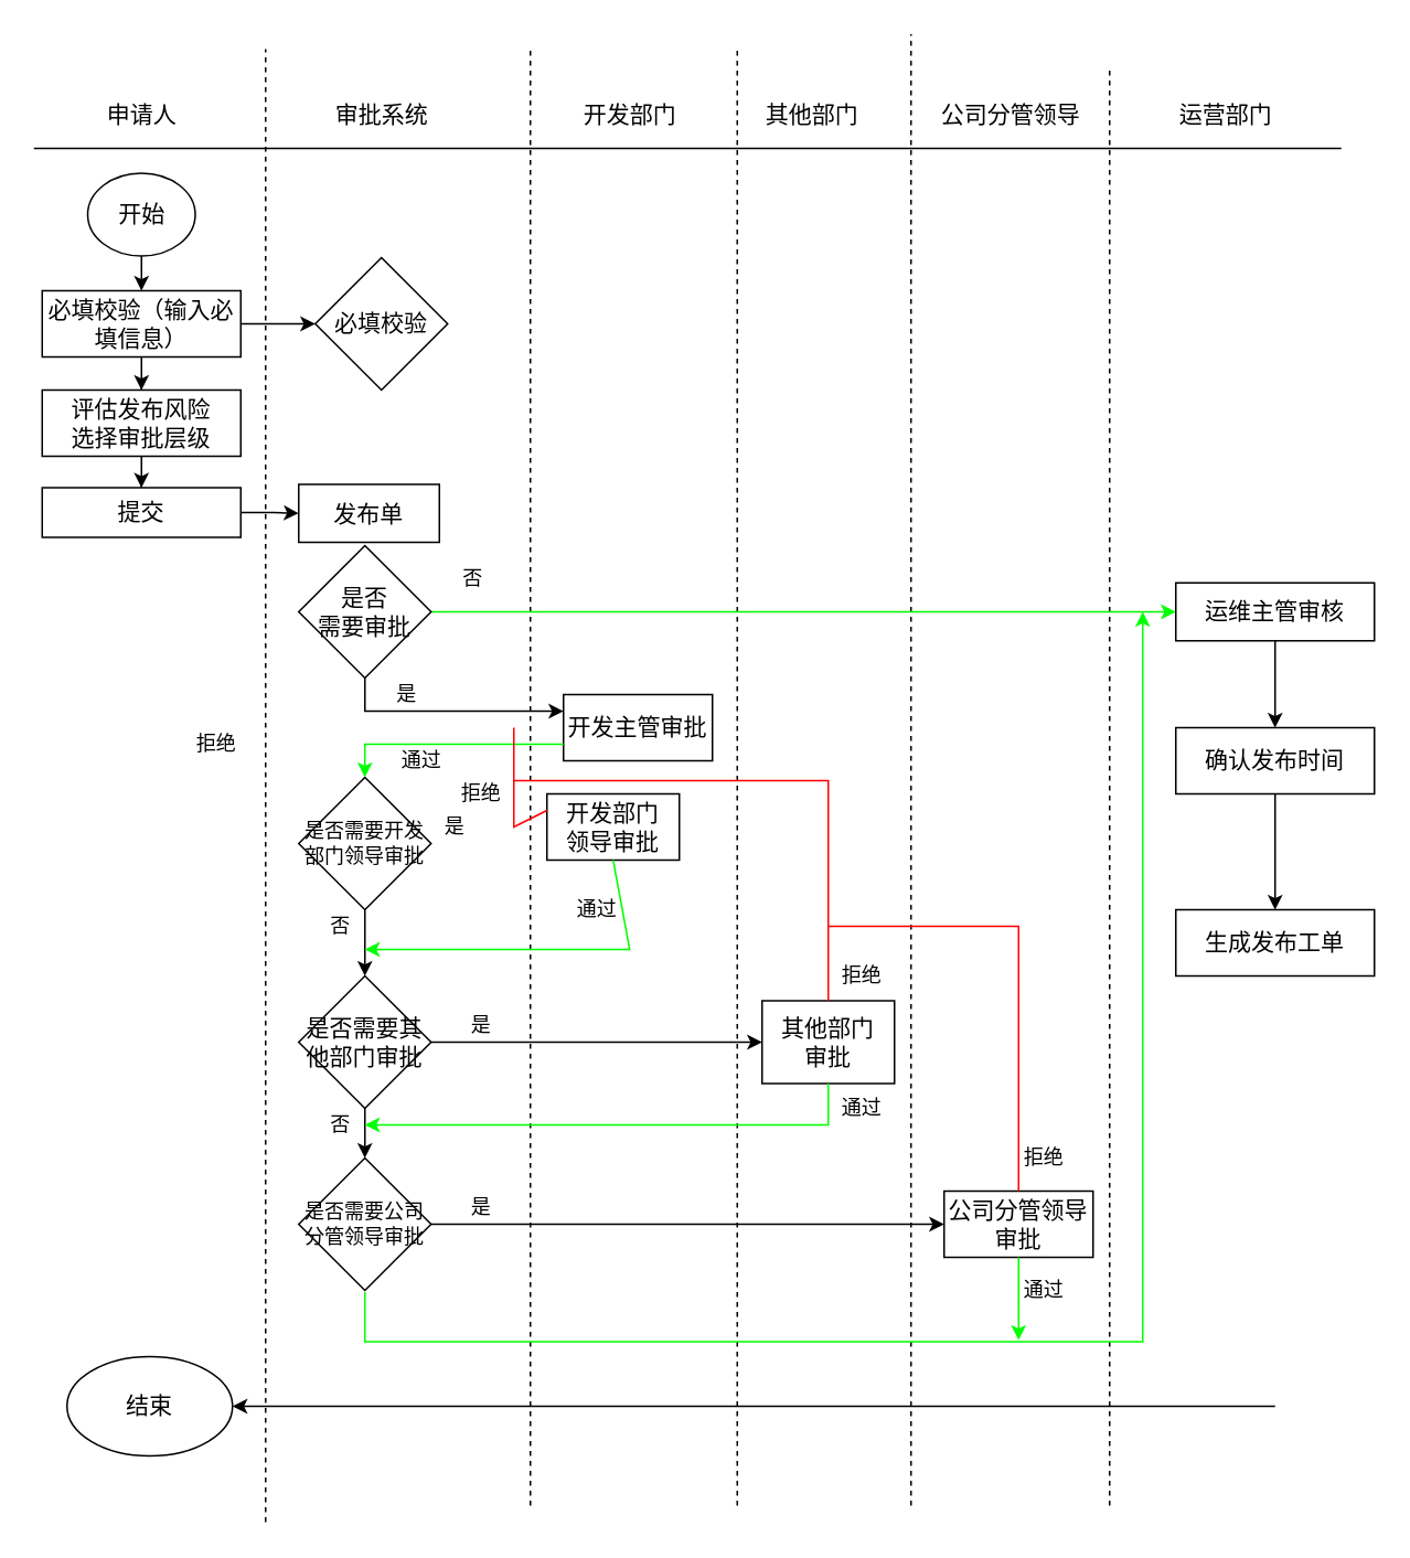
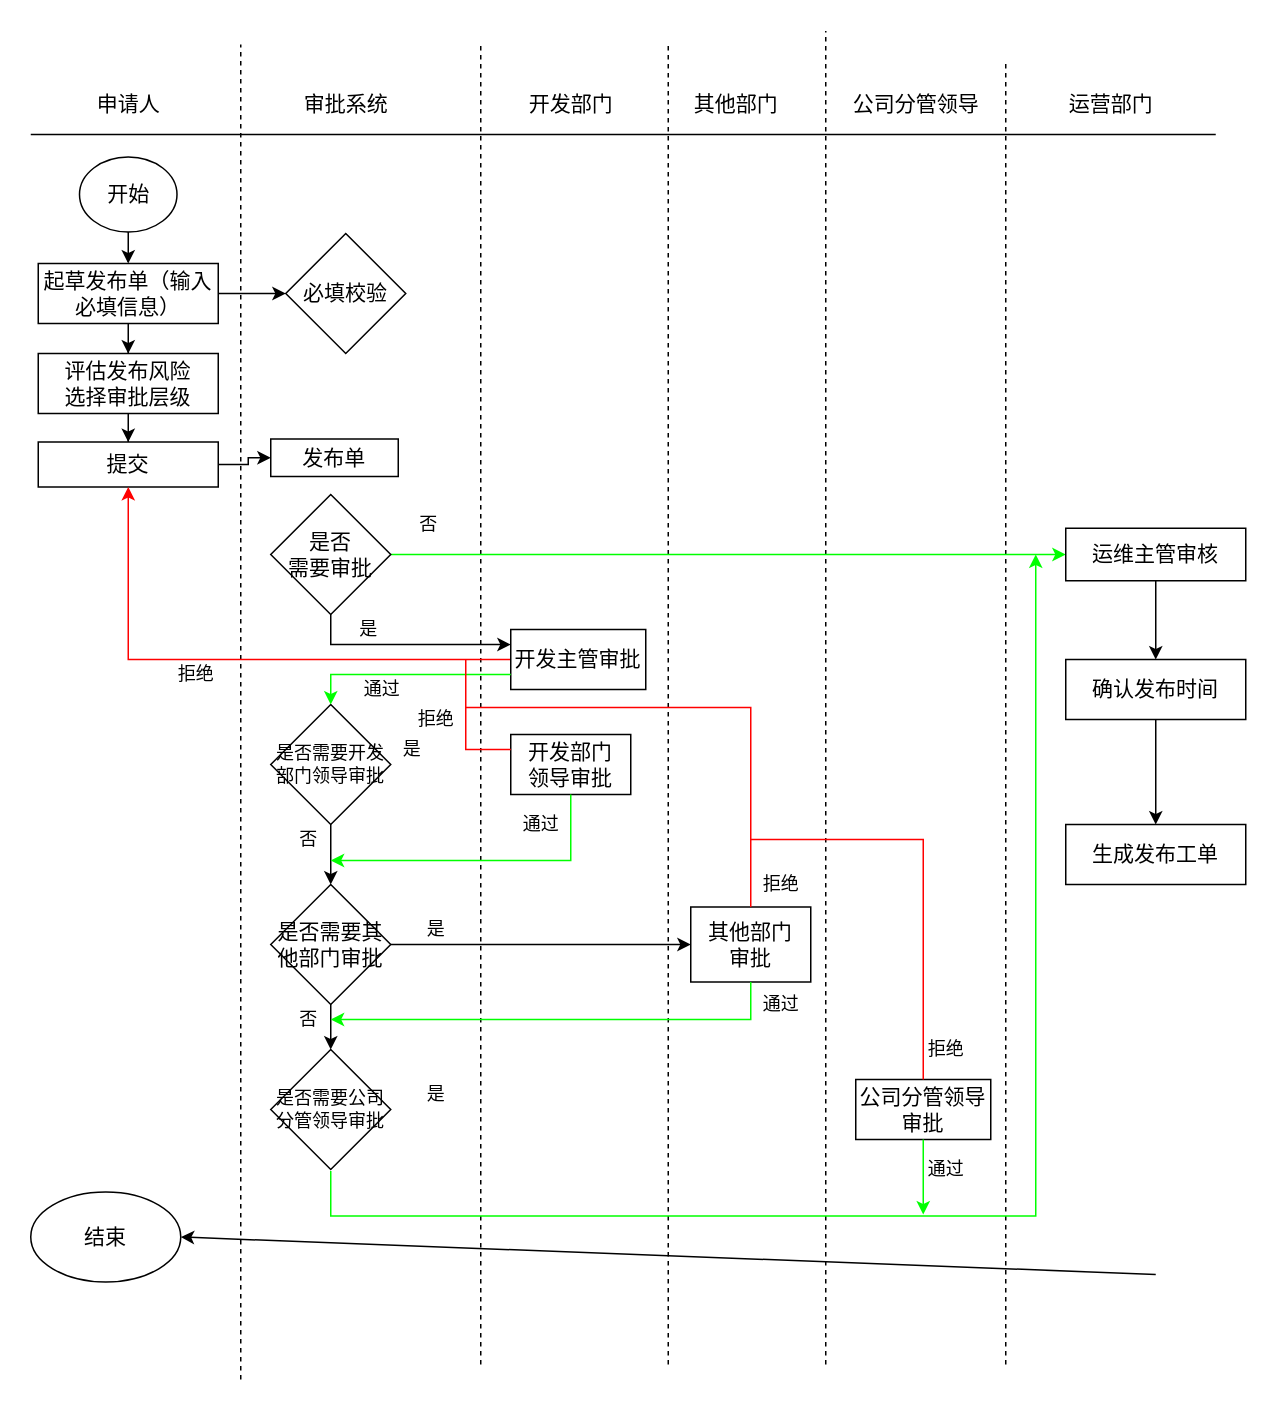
- <mxCell id="18" value="&lt;font style=&quot;font-size: 14px&quot;&gt;必填校验（输入必填信息）&lt;/font&gt;" style="whiteSpace=wrap;html=1;" vertex="1" parent="1"><mxGeometry x="25" y="175" width="120" height="40" as="geometry" /></mxCell>
+ <mxCell id="18" value="&lt;font style=&quot;font-size: 14px&quot;&gt;起草发布单（输入必填信息）&lt;/font&gt;" style="whiteSpace=wrap;html=1;" vertex="1" parent="1"><mxGeometry x="25" y="175" width="120" height="40" as="geometry" /></mxCell>
- <mxCell id="64" value="&lt;font style=&quot;font-size: 14px&quot;&gt;发布单&lt;/font&gt;" style="rounded=0;whiteSpace=wrap;html=1;" vertex="1" parent="1"><mxGeometry x="180" y="292" width="85" height="35" as="geometry" /></mxCell>
+ <mxCell id="64" value="&lt;font style=&quot;font-size: 14px&quot;&gt;发布单&lt;/font&gt;" style="rounded=0;whiteSpace=wrap;html=1;" vertex="1" parent="1"><mxGeometry x="180" y="292" width="85" height="25" as="geometry" /></mxCell>
+ <mxCell id="35" value="" style="edgeStyle=orthogonalEdgeStyle;rounded=0;orthogonalLoop=1;jettySize=auto;html=1;entryX=0.5;entryY=1;entryDx=0;entryDy=0;strokeColor=#FF0000;" edge="1" parent="1" source="36" target="23"><mxGeometry relative="1" as="geometry" /></mxCell>
- <mxCell id="43" value="&lt;div&gt;&lt;font style=&quot;font-size: 14px&quot;&gt;开发部门&lt;/font&gt;&lt;/div&gt;&lt;div&gt;&lt;font style=&quot;font-size: 14px&quot;&gt;领导审批&lt;/font&gt;&lt;/div&gt;" style="whiteSpace=wrap;html=1;" vertex="1" parent="1"><mxGeometry x="330" y="479" width="80" height="40" as="geometry" /></mxCell>
+ <mxCell id="43" value="&lt;div&gt;&lt;font style=&quot;font-size: 14px&quot;&gt;开发部门&lt;/font&gt;&lt;/div&gt;&lt;div&gt;&lt;font style=&quot;font-size: 14px&quot;&gt;领导审批&lt;/font&gt;&lt;/div&gt;" style="whiteSpace=wrap;html=1;" vertex="1" parent="1"><mxGeometry x="340" y="489" width="80" height="40" as="geometry" /></mxCell>
- <mxCell id="33" value="" style="edgeStyle=orthogonalEdgeStyle;rounded=0;orthogonalLoop=1;jettySize=auto;html=1;" edge="1" parent="1" source="34" target="54"><mxGeometry relative="1" as="geometry" /></mxCell>
- <mxCell id="61" value="&lt;font style=&quot;font-size: 14px&quot;&gt;结束&lt;/font&gt;" style="ellipse;whiteSpace=wrap;html=1;" vertex="1" parent="1"><mxGeometry x="40" y="819" width="100" height="60" as="geometry" /></mxCell>
+ <mxCell id="61" value="&lt;font style=&quot;font-size: 14px&quot;&gt;结束&lt;/font&gt;" style="ellipse;whiteSpace=wrap;html=1;" vertex="1" parent="1"><mxGeometry x="20" y="794" width="100" height="60" as="geometry" /></mxCell>
